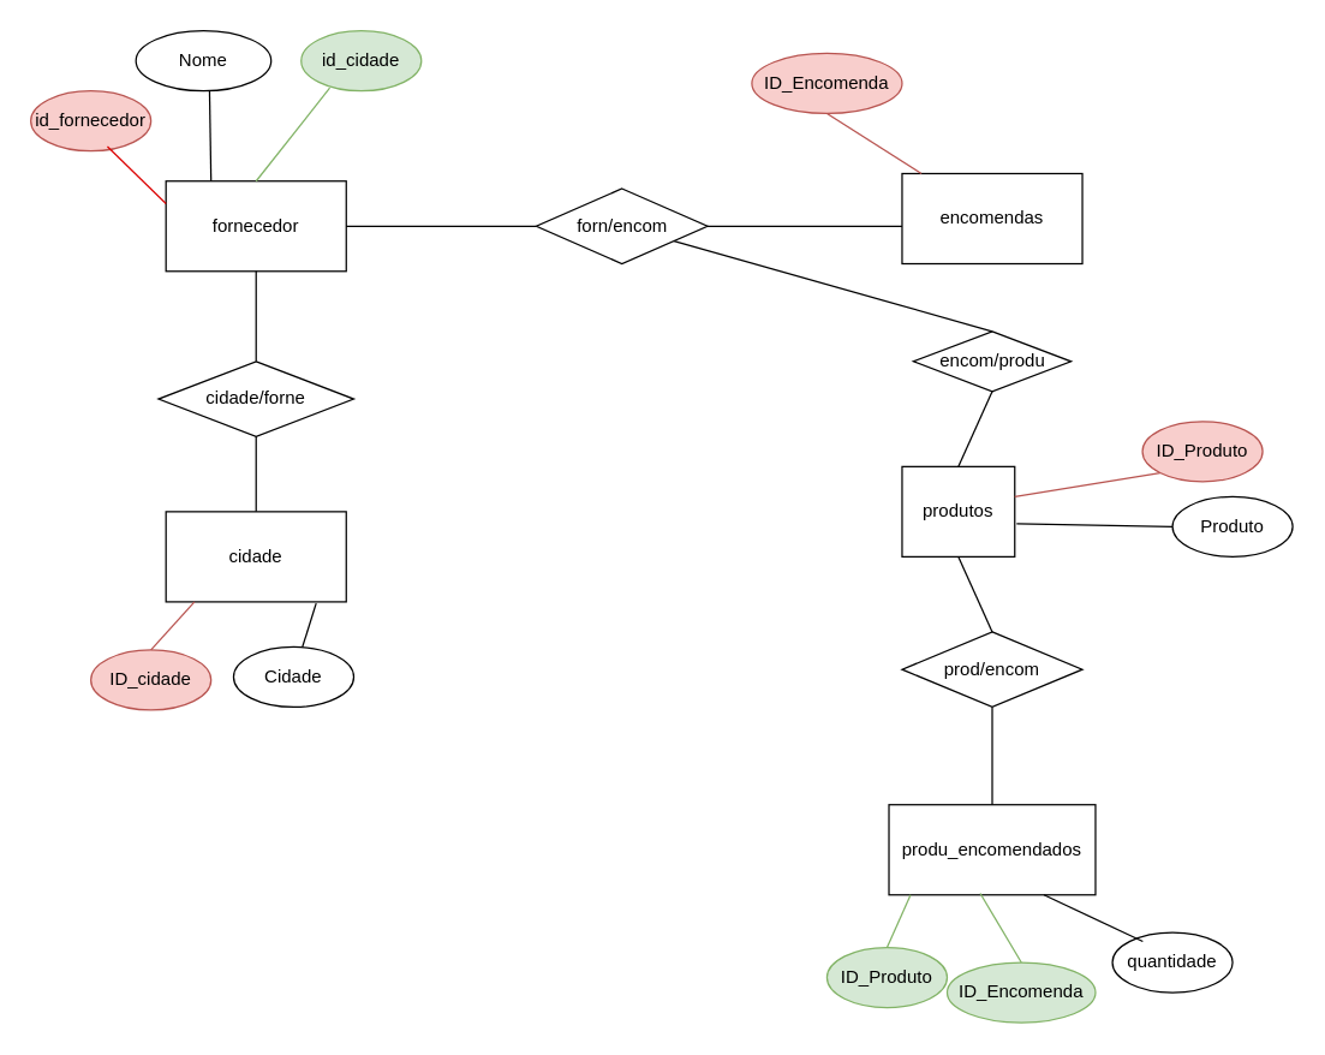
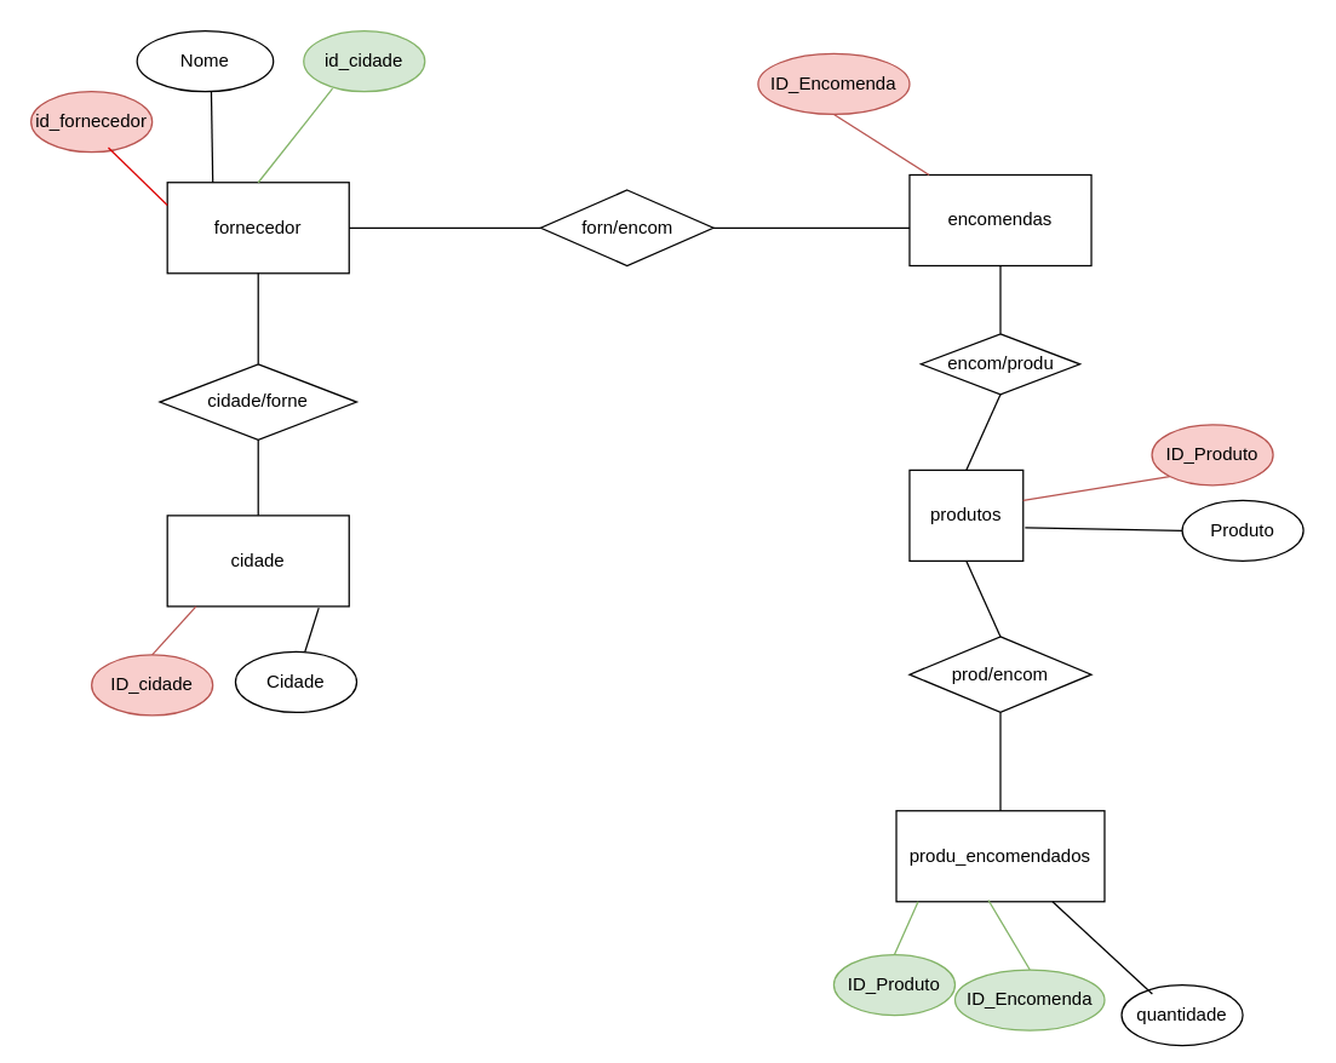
- <mxCell id="21" value="" style="endArrow=none;html=1;rounded=0;exitX=0.5;exitY=0;exitDx=0;exitDy=0;" edge="1" parent="1" source="20" target="17"><mxGeometry width="50" height="50" relative="1" as="geometry"><mxPoint x="440" y="300" as="sourcePoint" /><mxPoint x="490" y="250" as="targetPoint" /></mxGeometry></mxCell>
+ <mxCell id="21" value="" style="endArrow=none;html=1;rounded=0;entryX=0.5;entryY=1;entryDx=0;entryDy=0;exitX=0.5;exitY=0;exitDx=0;exitDy=0;" edge="1" parent="1" source="20" target="4"><mxGeometry width="50" height="50" relative="1" as="geometry"><mxPoint x="440" y="300" as="sourcePoint" /><mxPoint x="490" y="250" as="targetPoint" /></mxGeometry></mxCell>
- <mxCell id="40" value="quantidade" style="ellipse;whiteSpace=wrap;html=1;" vertex="1" parent="1"><mxGeometry x="740" y="620" width="80" height="40" as="geometry" /></mxCell>
+ <mxCell id="40" value="quantidade" style="ellipse;whiteSpace=wrap;html=1;" vertex="1" parent="1"><mxGeometry x="740" y="650" width="80" height="40" as="geometry" /></mxCell>
